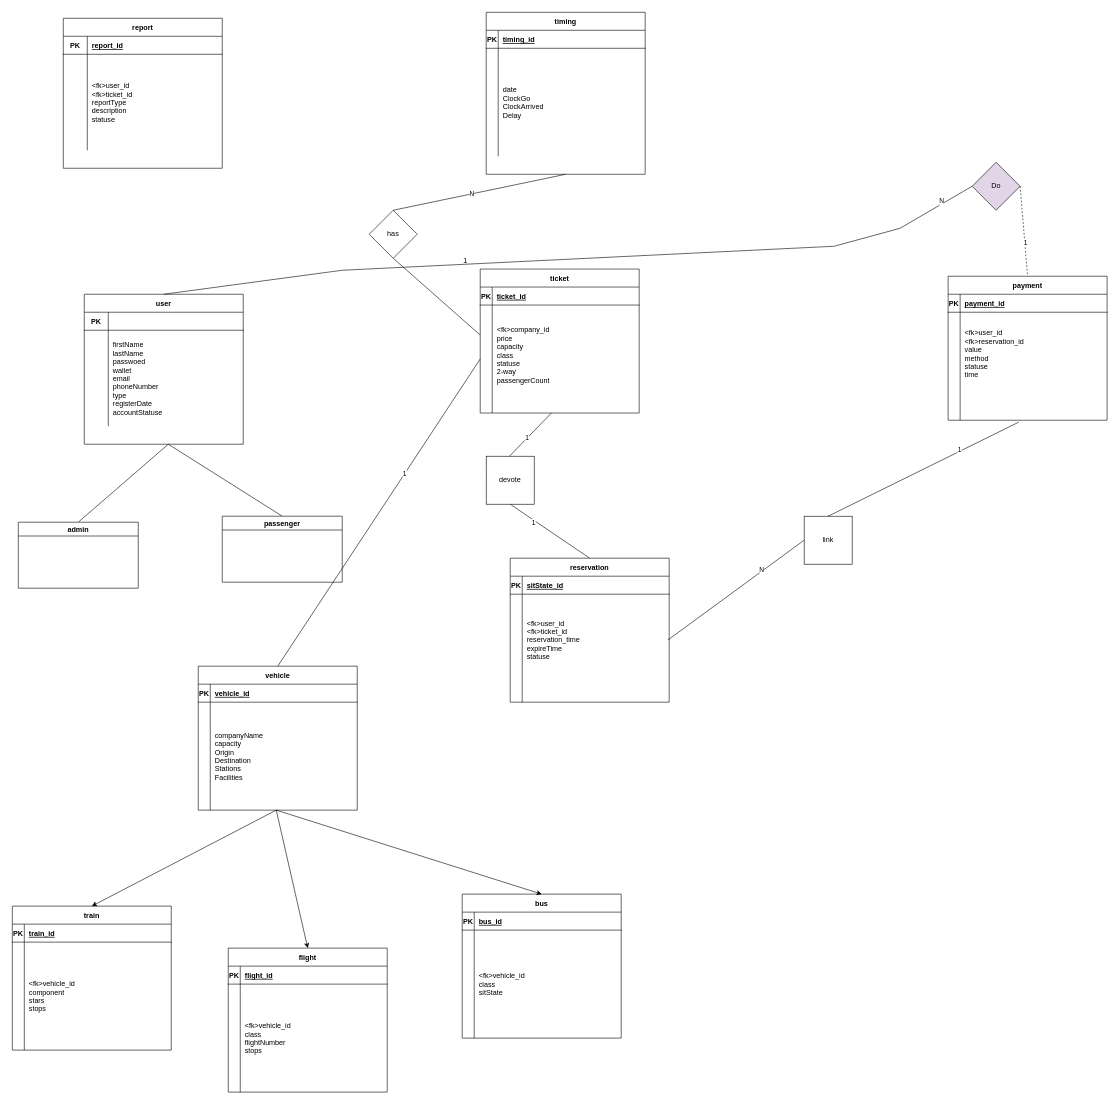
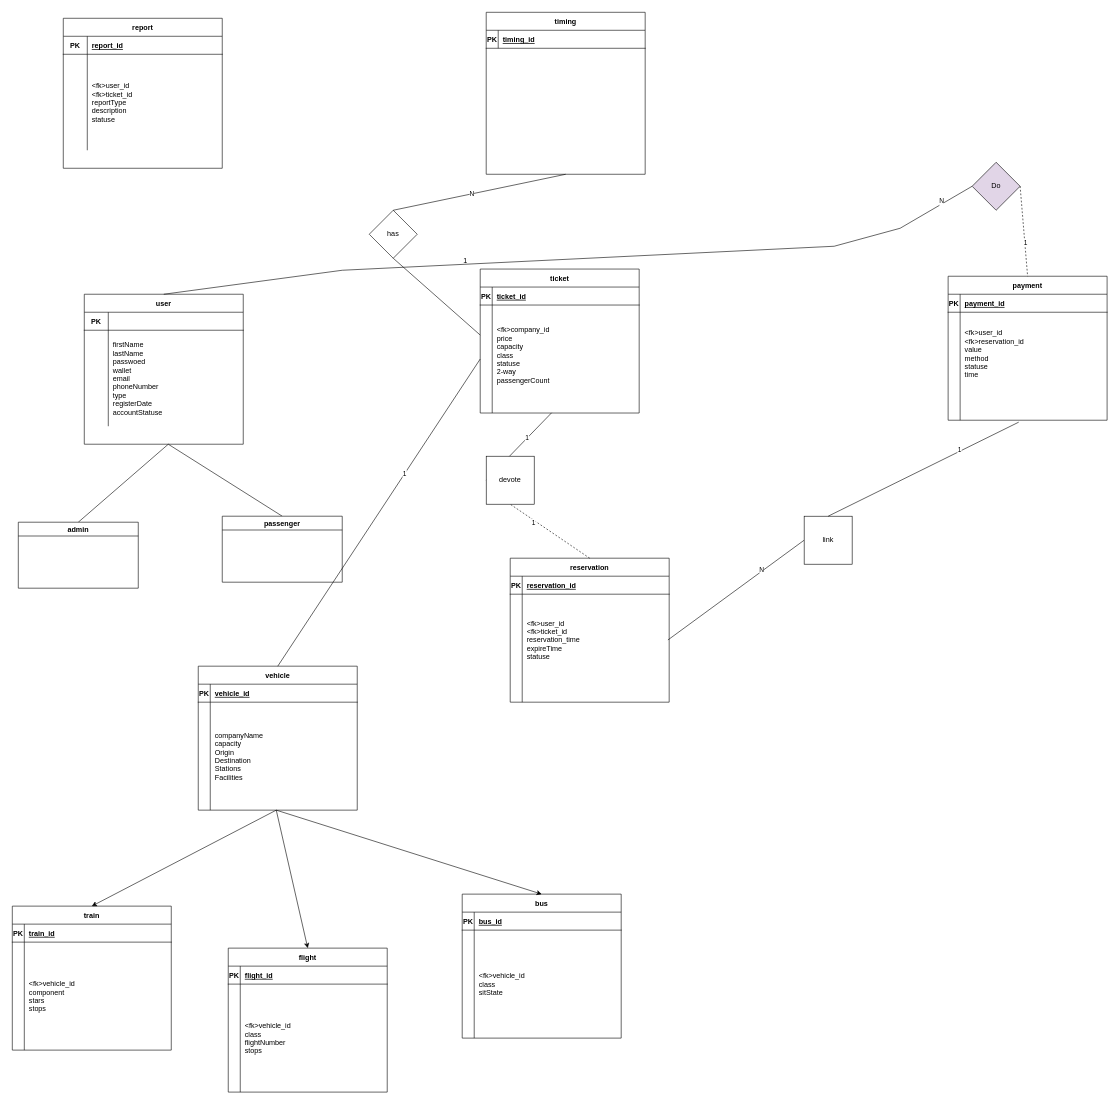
- <mxCell id="29" value="date&#10;ClockGo&#10;ClockArrived&#10;Delay" style="shape=partialRectangle;overflow=hidden;connectable=0;fillColor=none;top=0;left=0;bottom=0;right=0;align=left;spacingLeft=6;" vertex="1" parent="27"><mxGeometry x="20" width="245" height="180" as="geometry"><mxRectangle width="245" height="180" as="alternateBounds" /></mxGeometry></mxCell>
- <mxCell id="38" value="" style="endArrow=none;html=1;rounded=0;exitX=0.5;exitY=0;exitDx=0;exitDy=0;entryX=0.5;entryY=1;entryDx=0;entryDy=0;" edge="1" parent="1" source="31" target="42"><mxGeometry width="50" height="50" relative="1" as="geometry"><mxPoint x="950" y="780" as="sourcePoint" /><mxPoint x="1160" y="700" as="targetPoint" /></mxGeometry></mxCell>
+ <mxCell id="38" value="" style="endArrow=none;html=1;rounded=0;exitX=0.5;exitY=0;exitDx=0;exitDy=0;entryX=0.5;entryY=1;entryDx=0;entryDy=0;dashed=1;" edge="1" parent="1" source="31" target="42"><mxGeometry width="50" height="50" relative="1" as="geometry"><mxPoint x="950" y="780" as="sourcePoint" /><mxPoint x="1160" y="700" as="targetPoint" /></mxGeometry></mxCell>
- <mxCell id="34" value="sitState_id" style="shape=partialRectangle;overflow=hidden;connectable=0;fillColor=none;top=0;left=0;bottom=0;right=0;align=left;spacingLeft=6;fontStyle=5;" vertex="1" parent="32"><mxGeometry x="20" width="245" height="30" as="geometry"><mxRectangle width="245" height="30" as="alternateBounds" /></mxGeometry></mxCell>
+ <mxCell id="34" value="reservation_id" style="shape=partialRectangle;overflow=hidden;connectable=0;fillColor=none;top=0;left=0;bottom=0;right=0;align=left;spacingLeft=6;fontStyle=5;" vertex="1" parent="32"><mxGeometry x="20" width="245" height="30" as="geometry"><mxRectangle width="245" height="30" as="alternateBounds" /></mxGeometry></mxCell>
